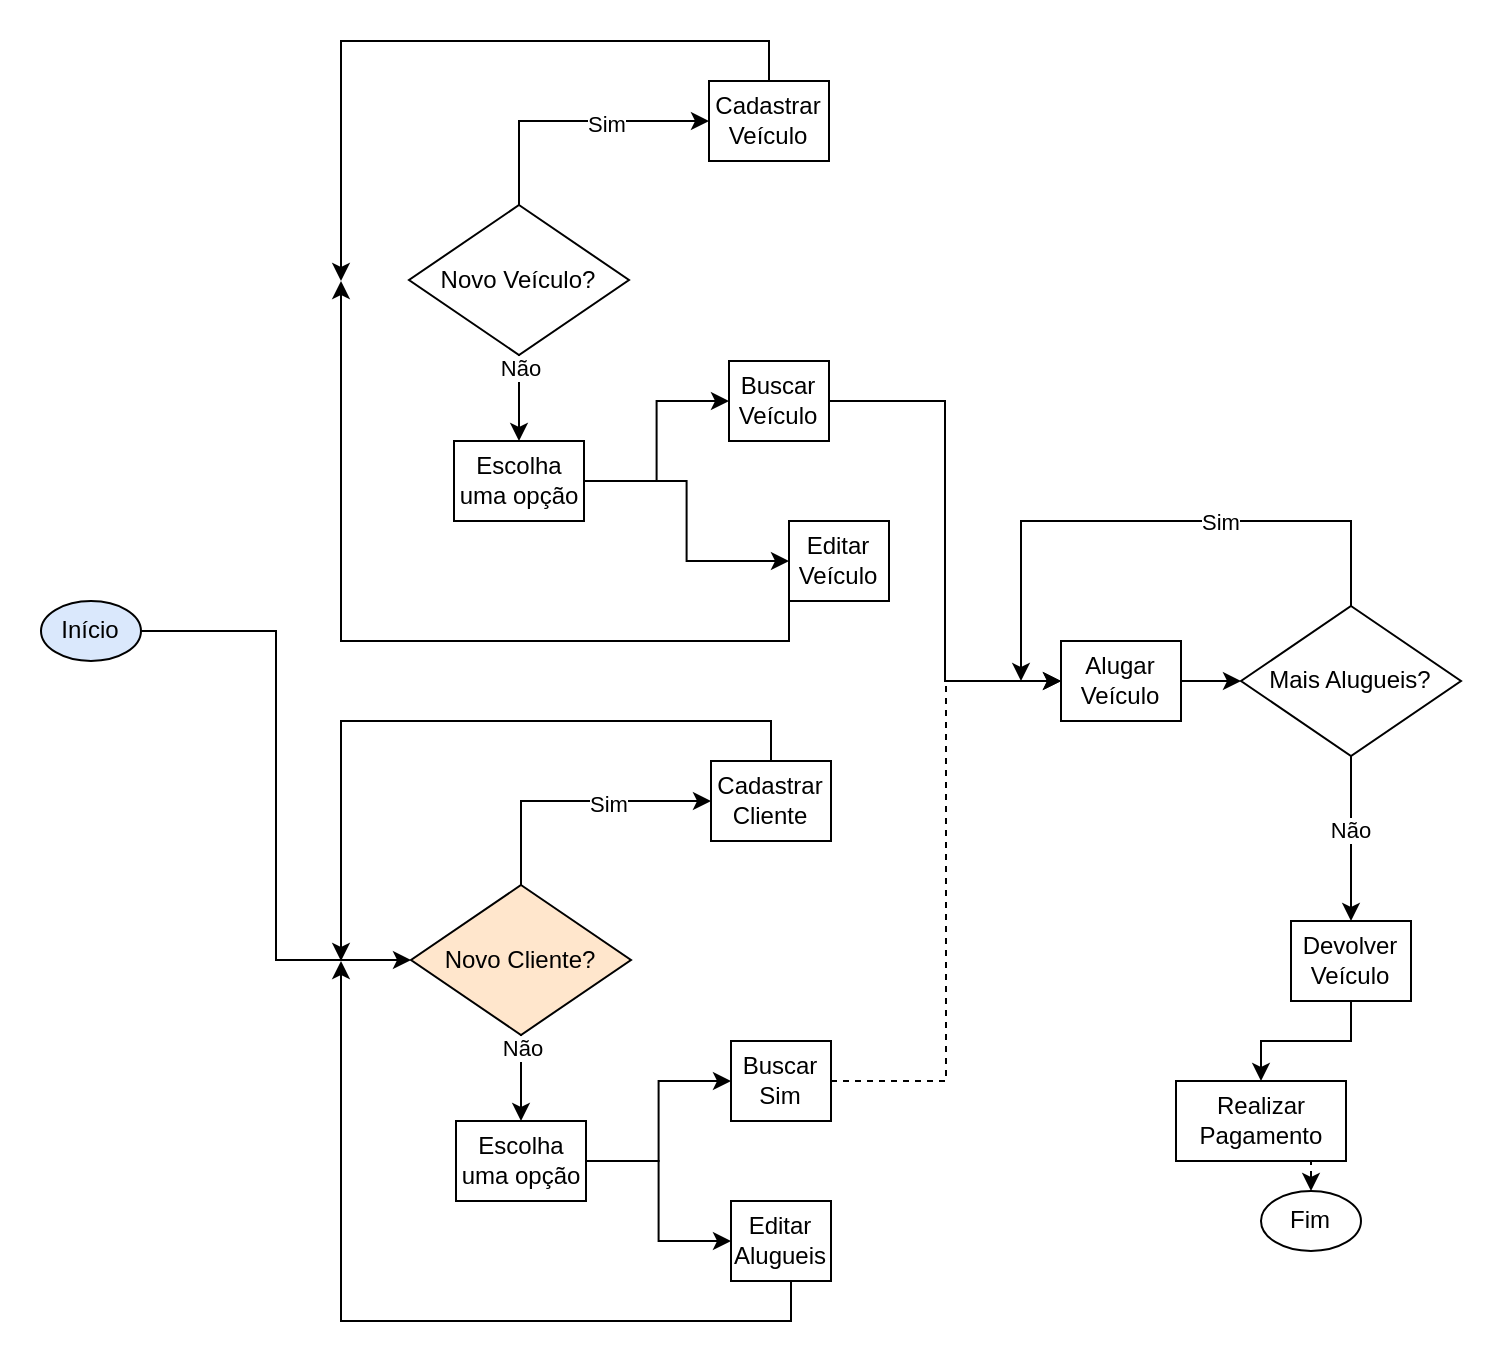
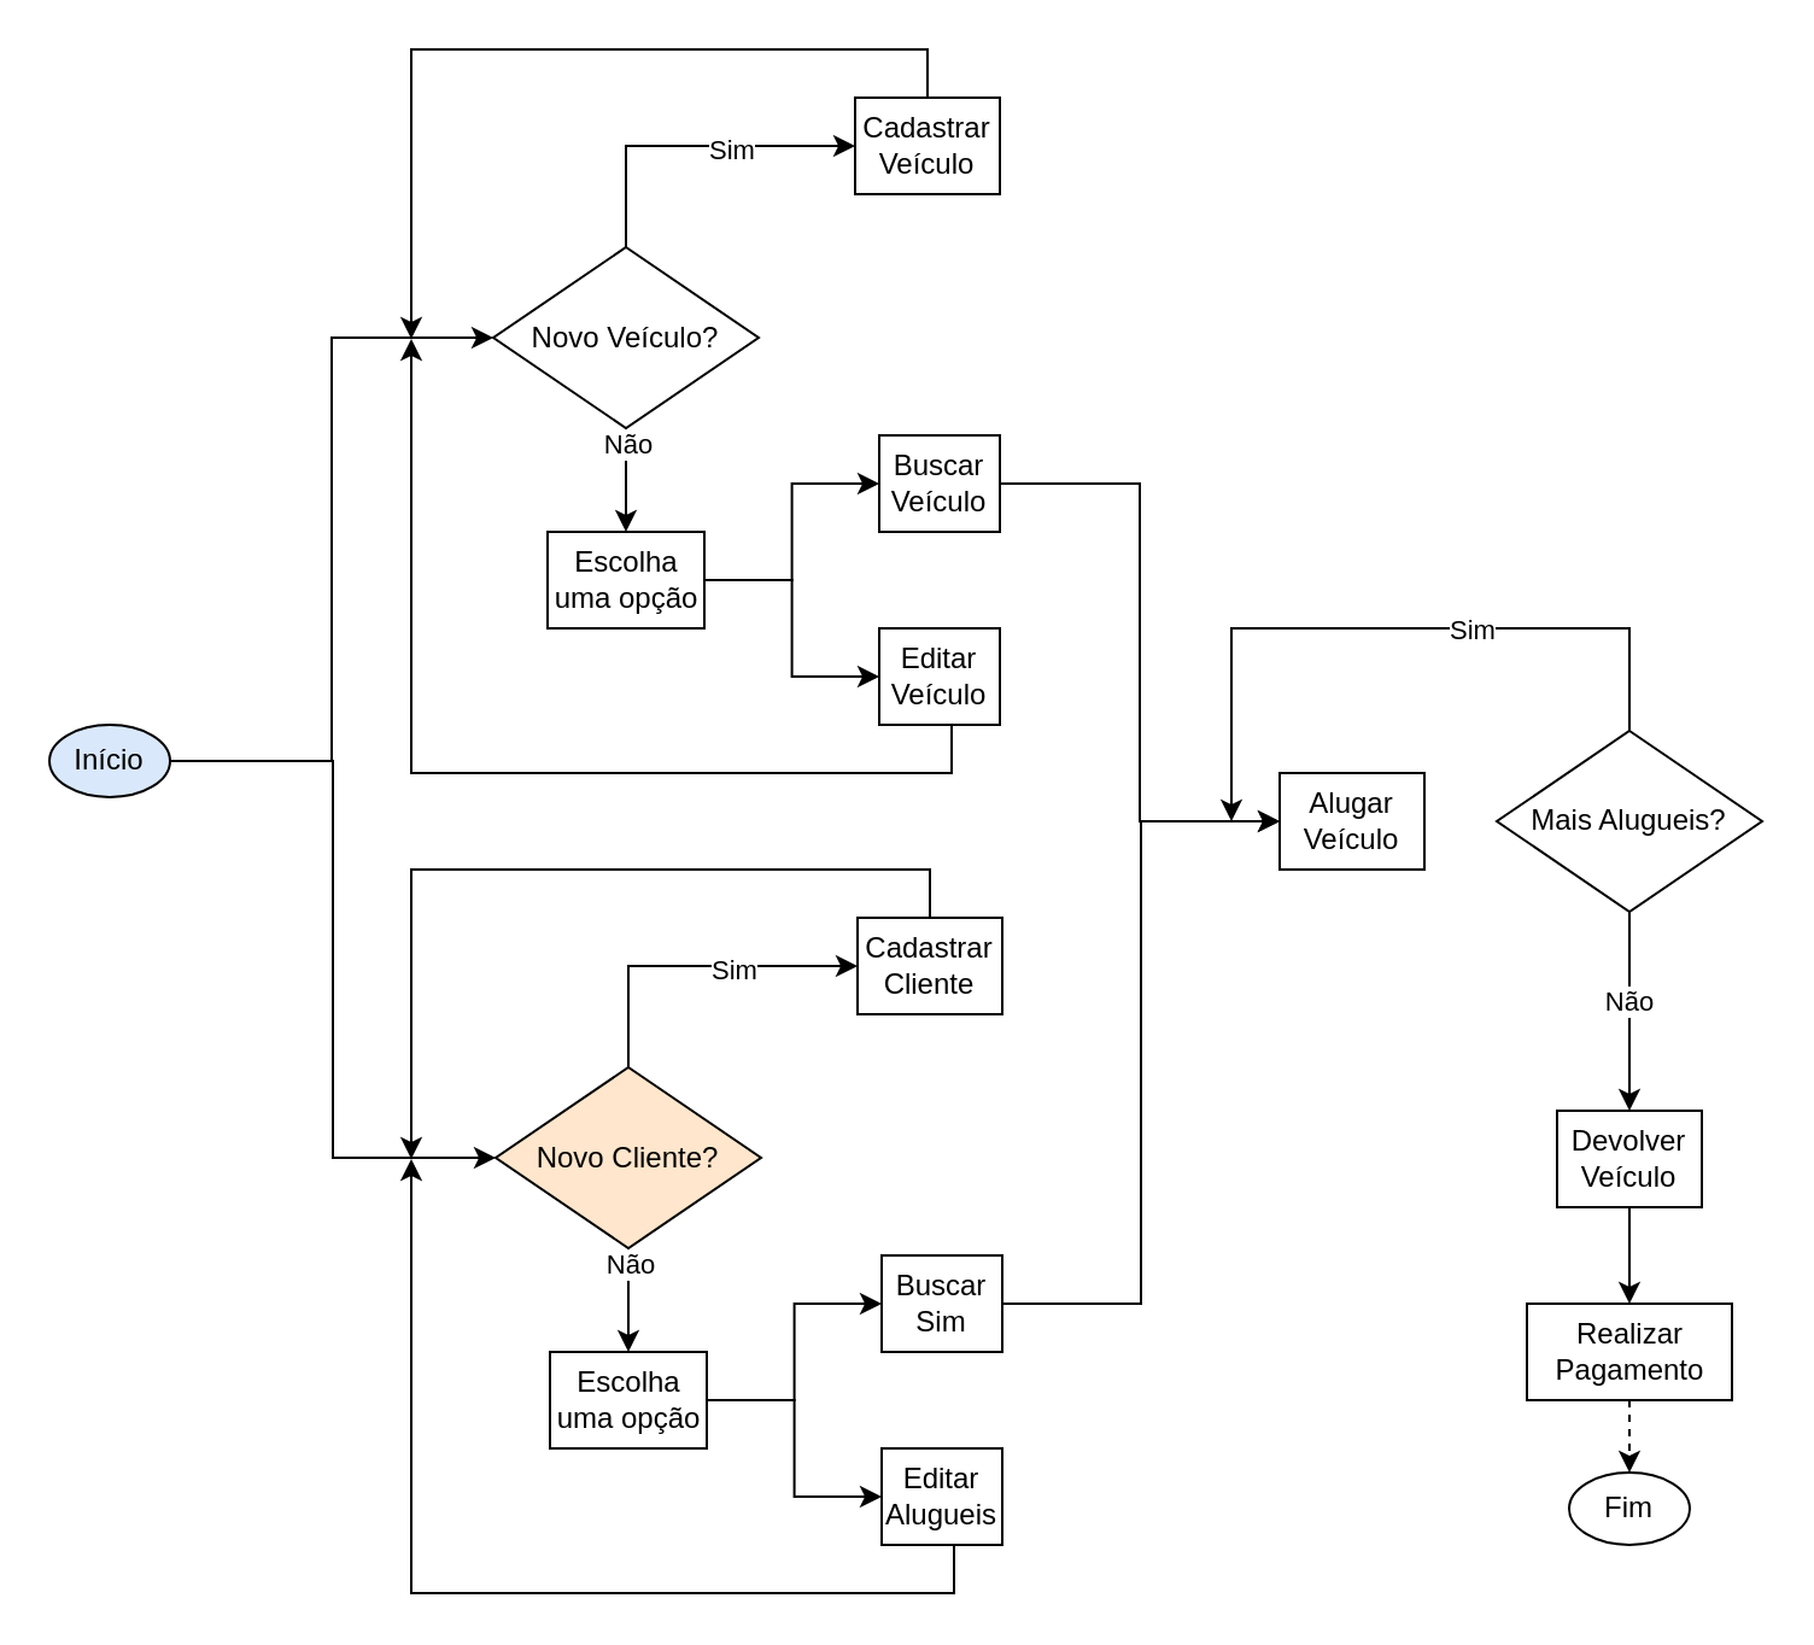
+ <mxCell id="2" style="edgeStyle=orthogonalEdgeStyle;rounded=0;orthogonalLoop=1;jettySize=auto;html=1;entryX=0;entryY=0.5;entryDx=0;entryDy=0;" edge="1" parent="1" source="4" target="9"><mxGeometry relative="1" as="geometry" /></mxCell>
- <mxCell id="13" value="Editar&lt;br&gt;Veículo" style="rounded=0;whiteSpace=wrap;html=1;" vertex="1" parent="1"><mxGeometry x="394" y="260" width="50" height="40" as="geometry" /></mxCell>
+ <mxCell id="13" value="Editar&lt;br&gt;Veículo" style="rounded=0;whiteSpace=wrap;html=1;" vertex="1" parent="1"><mxGeometry x="364" y="260" width="50" height="40" as="geometry" /></mxCell>
- <mxCell id="33" style="edgeStyle=orthogonalEdgeStyle;rounded=0;orthogonalLoop=1;jettySize=auto;html=1;exitX=1;exitY=0.5;exitDx=0;exitDy=0;entryX=0;entryY=0.5;entryDx=0;entryDy=0;" edge="1" parent="1" source="34" target="39"><mxGeometry relative="1" as="geometry" /></mxCell>
- <mxCell id="31" style="edgeStyle=orthogonalEdgeStyle;rounded=0;orthogonalLoop=1;jettySize=auto;html=1;entryX=0;entryY=0.5;entryDx=0;entryDy=0;dashed=1;" edge="1" parent="1" source="32" target="34"><mxGeometry relative="1" as="geometry" /></mxCell>
+ <mxCell id="31" style="edgeStyle=orthogonalEdgeStyle;rounded=0;orthogonalLoop=1;jettySize=auto;html=1;entryX=0;entryY=0.5;entryDx=0;entryDy=0;" edge="1" parent="1" source="32" target="34"><mxGeometry relative="1" as="geometry" /></mxCell>
- <mxCell id="44" value="Realizar Pagamento" style="rounded=0;whiteSpace=wrap;html=1;" vertex="1" parent="1"><mxGeometry x="587.5" y="540" width="85" height="40" as="geometry" /></mxCell>
+ <mxCell id="44" value="Realizar Pagamento" style="rounded=0;whiteSpace=wrap;html=1;" vertex="1" parent="1"><mxGeometry x="632.5" y="540" width="85" height="40" as="geometry" /></mxCell>
- <mxCell id="42" value="Fim" style="ellipse;whiteSpace=wrap;html=1;" vertex="1" parent="1"><mxGeometry x="630" y="595" width="50" height="30" as="geometry" /></mxCell>
+ <mxCell id="42" value="Fim" style="ellipse;whiteSpace=wrap;html=1;" vertex="1" parent="1"><mxGeometry x="650" y="610" width="50" height="30" as="geometry" /></mxCell>
